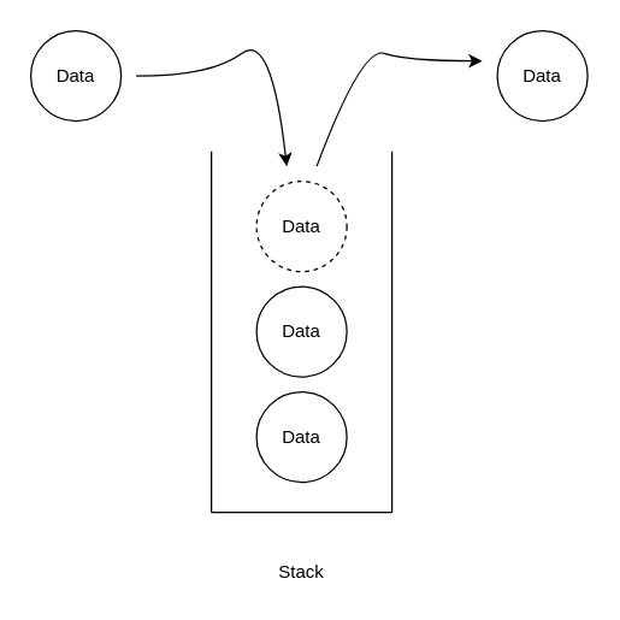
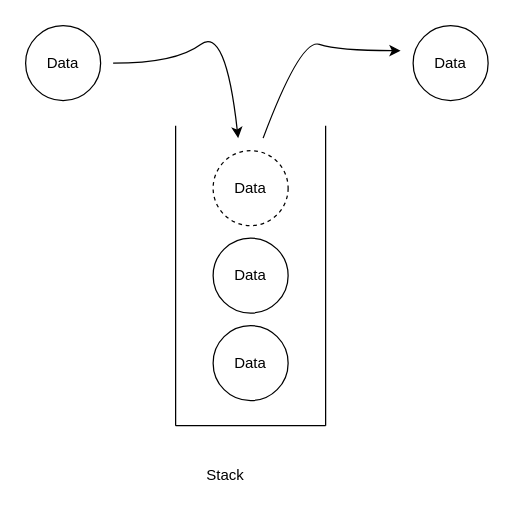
- <mxCell id="12" value="Stack" style="text;html=1;strokeColor=none;fillColor=none;align=center;verticalAlign=middle;whiteSpace=wrap;rounded=0;dashed=1;" vertex="1" parent="1"><mxGeometry x="180" y="370" width="40" height="20" as="geometry" /></mxCell>
+ <mxCell id="12" value="Stack" style="text;html=1;strokeColor=none;fillColor=none;align=center;verticalAlign=middle;whiteSpace=wrap;rounded=0;dashed=1;" vertex="1" parent="1"><mxGeometry x="160" y="370" width="40" height="20" as="geometry" /></mxCell>
